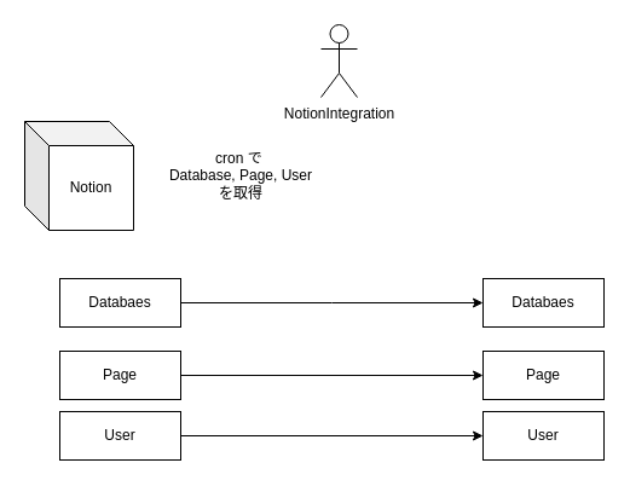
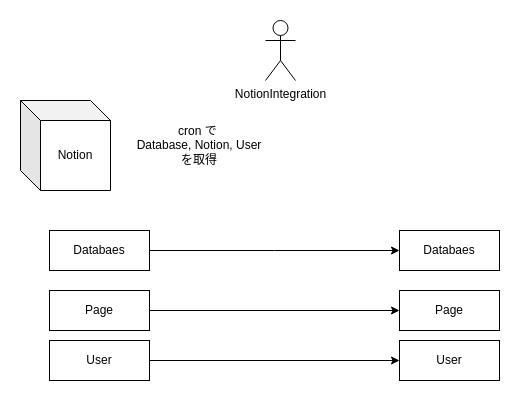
- <mxCell id="12" value="cron で&amp;nbsp;&lt;br&gt;Database, Page, User&lt;br&gt;を取得" style="text;html=1;strokeColor=none;fillColor=none;align=center;verticalAlign=middle;whiteSpace=wrap;rounded=0;" parent="1" vertex="1"><mxGeometry x="124" y="125" width="150" height="40" as="geometry" /></mxCell>
+ <mxCell id="12" value="cron で&amp;nbsp;&lt;br&gt;Database, Notion, User&lt;br&gt;を取得" style="text;html=1;strokeColor=none;fillColor=none;align=center;verticalAlign=middle;whiteSpace=wrap;rounded=0;" parent="1" vertex="1"><mxGeometry x="124" y="125" width="150" height="40" as="geometry" /></mxCell>
